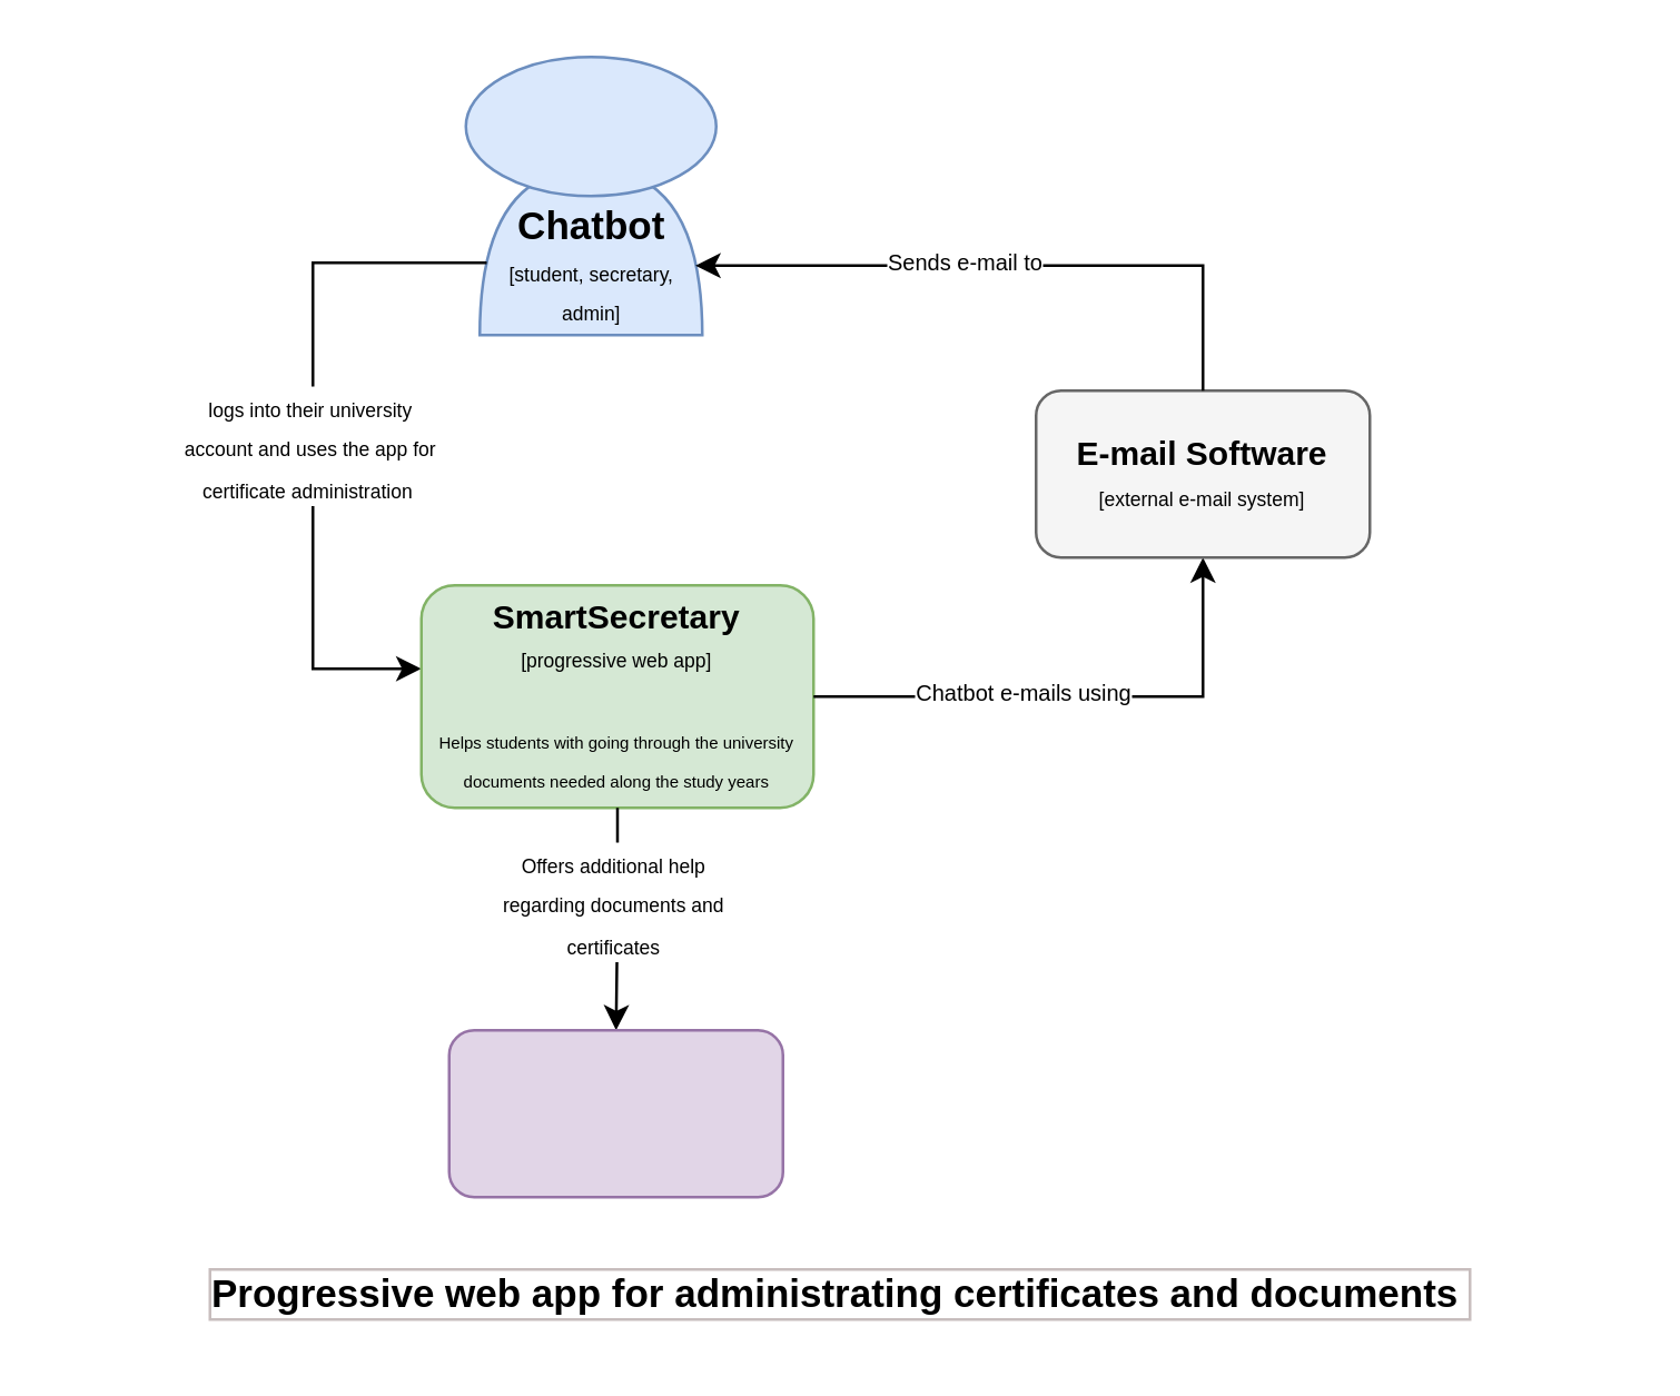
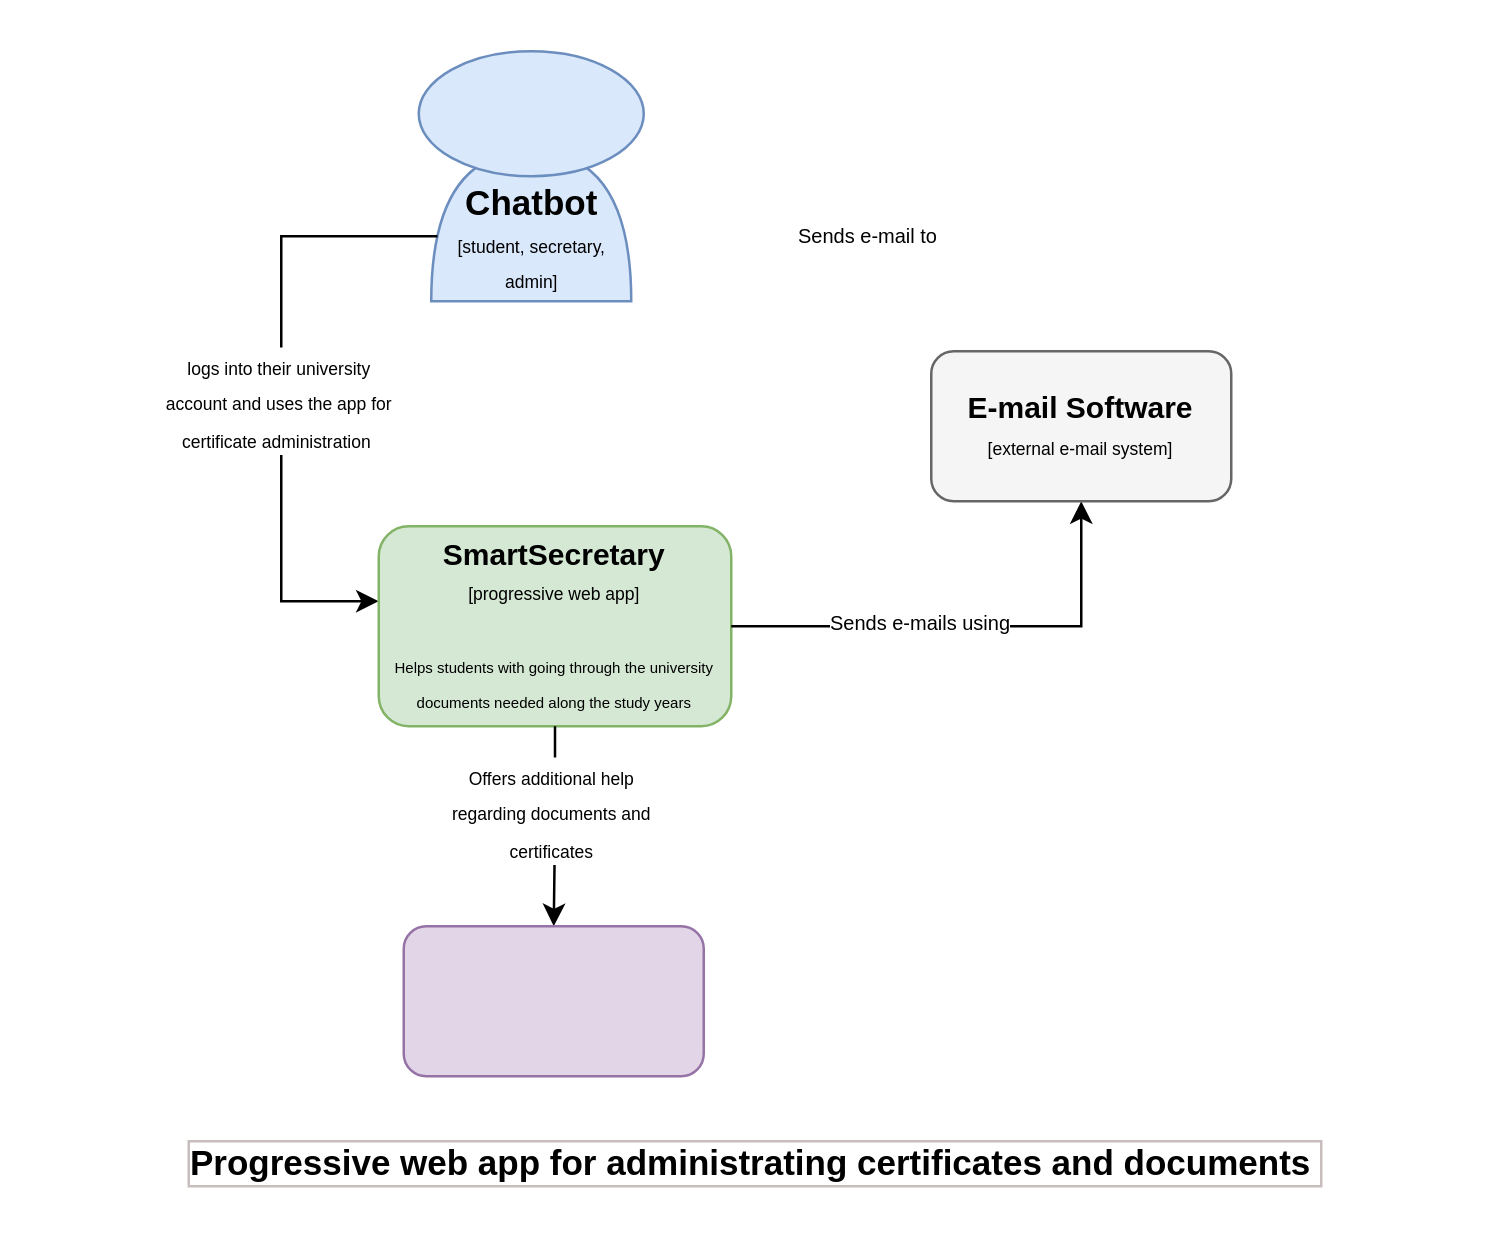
- <mxCell id="12" style="edgeStyle=orthogonalEdgeStyle;rounded=0;orthogonalLoop=1;jettySize=auto;html=1;entryX=1;entryY=0.5;entryDx=0;entryDy=0;" edge="1" parent="1" source="13" target="5"><mxGeometry relative="1" as="geometry"><Array as="points"><mxPoint x="432" y="95" /></Array></mxGeometry></mxCell>
- <mxCell id="14" value="&lt;font style=&quot;font-size: 8px;&quot;&gt;Chatbot e-mails using&lt;/font&gt;" style="text;html=1;align=center;verticalAlign=middle;whiteSpace=wrap;rounded=0;labelBackgroundColor=default;" vertex="1" parent="1"><mxGeometry x="313" y="223" width="110" height="50" as="geometry" /></mxCell>
+ <mxCell id="14" value="&lt;font style=&quot;font-size: 8px;&quot;&gt;Sends e-mails using&lt;/font&gt;" style="text;html=1;align=center;verticalAlign=middle;whiteSpace=wrap;rounded=0;labelBackgroundColor=default;" vertex="1" parent="1"><mxGeometry x="313" y="223" width="110" height="50" as="geometry" /></mxCell>
